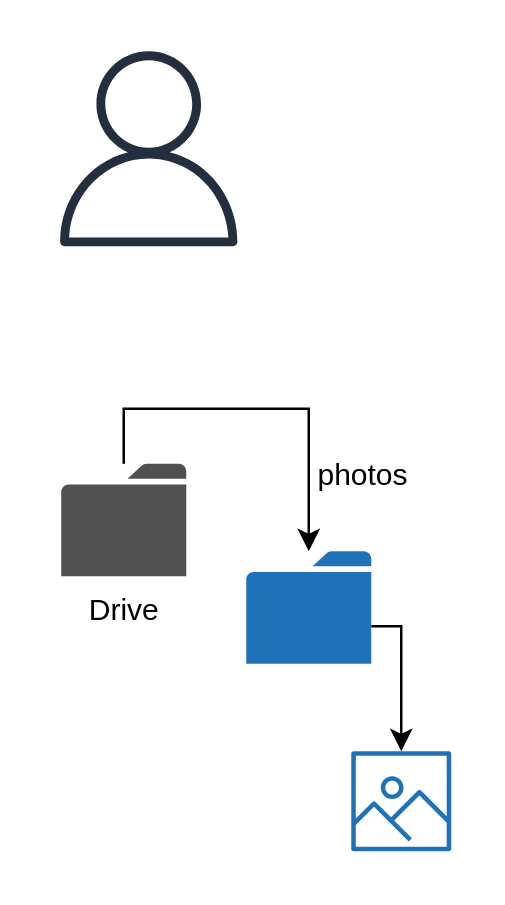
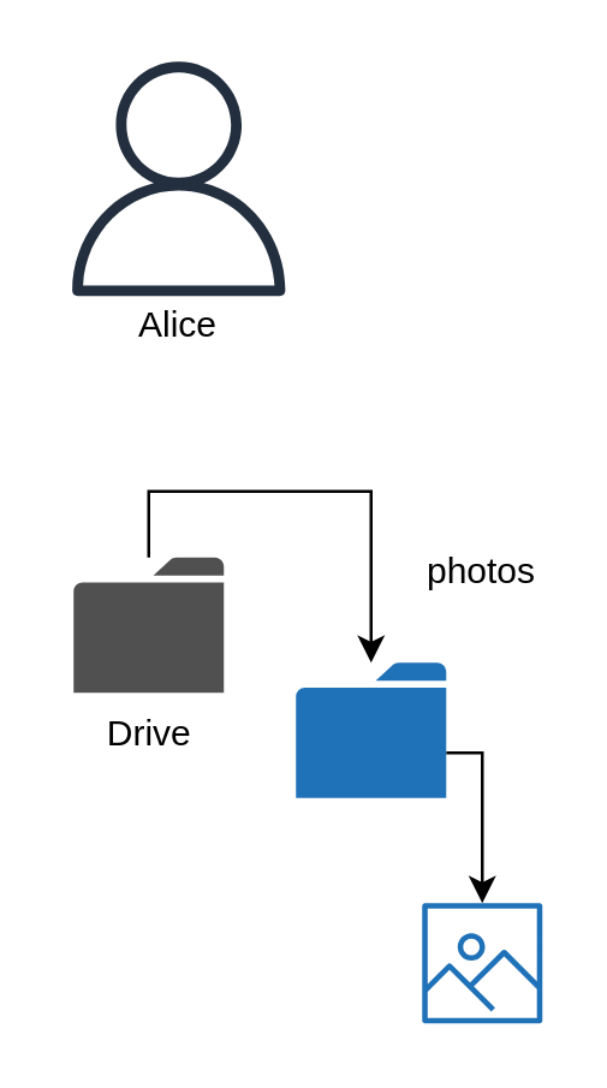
+ <mxCell id="3" value="Alice" style="text;html=1;strokeColor=none;fillColor=none;align=center;verticalAlign=middle;whiteSpace=wrap;rounded=0;" vertex="1" parent="1"><mxGeometry x="39" y="98" width="40" height="20" as="geometry" /></mxCell>
- <mxCell id="9" value="photos" style="text;html=1;strokeColor=none;fillColor=none;align=center;verticalAlign=middle;whiteSpace=wrap;rounded=0;" vertex="1" parent="1"><mxGeometry x="120" y="180" width="50" height="20" as="geometry" /></mxCell>
+ <mxCell id="9" value="photos" style="text;html=1;strokeColor=none;fillColor=none;align=center;verticalAlign=middle;whiteSpace=wrap;rounded=0;" vertex="1" parent="1"><mxGeometry x="135" y="180" width="50" height="20" as="geometry" /></mxCell>
